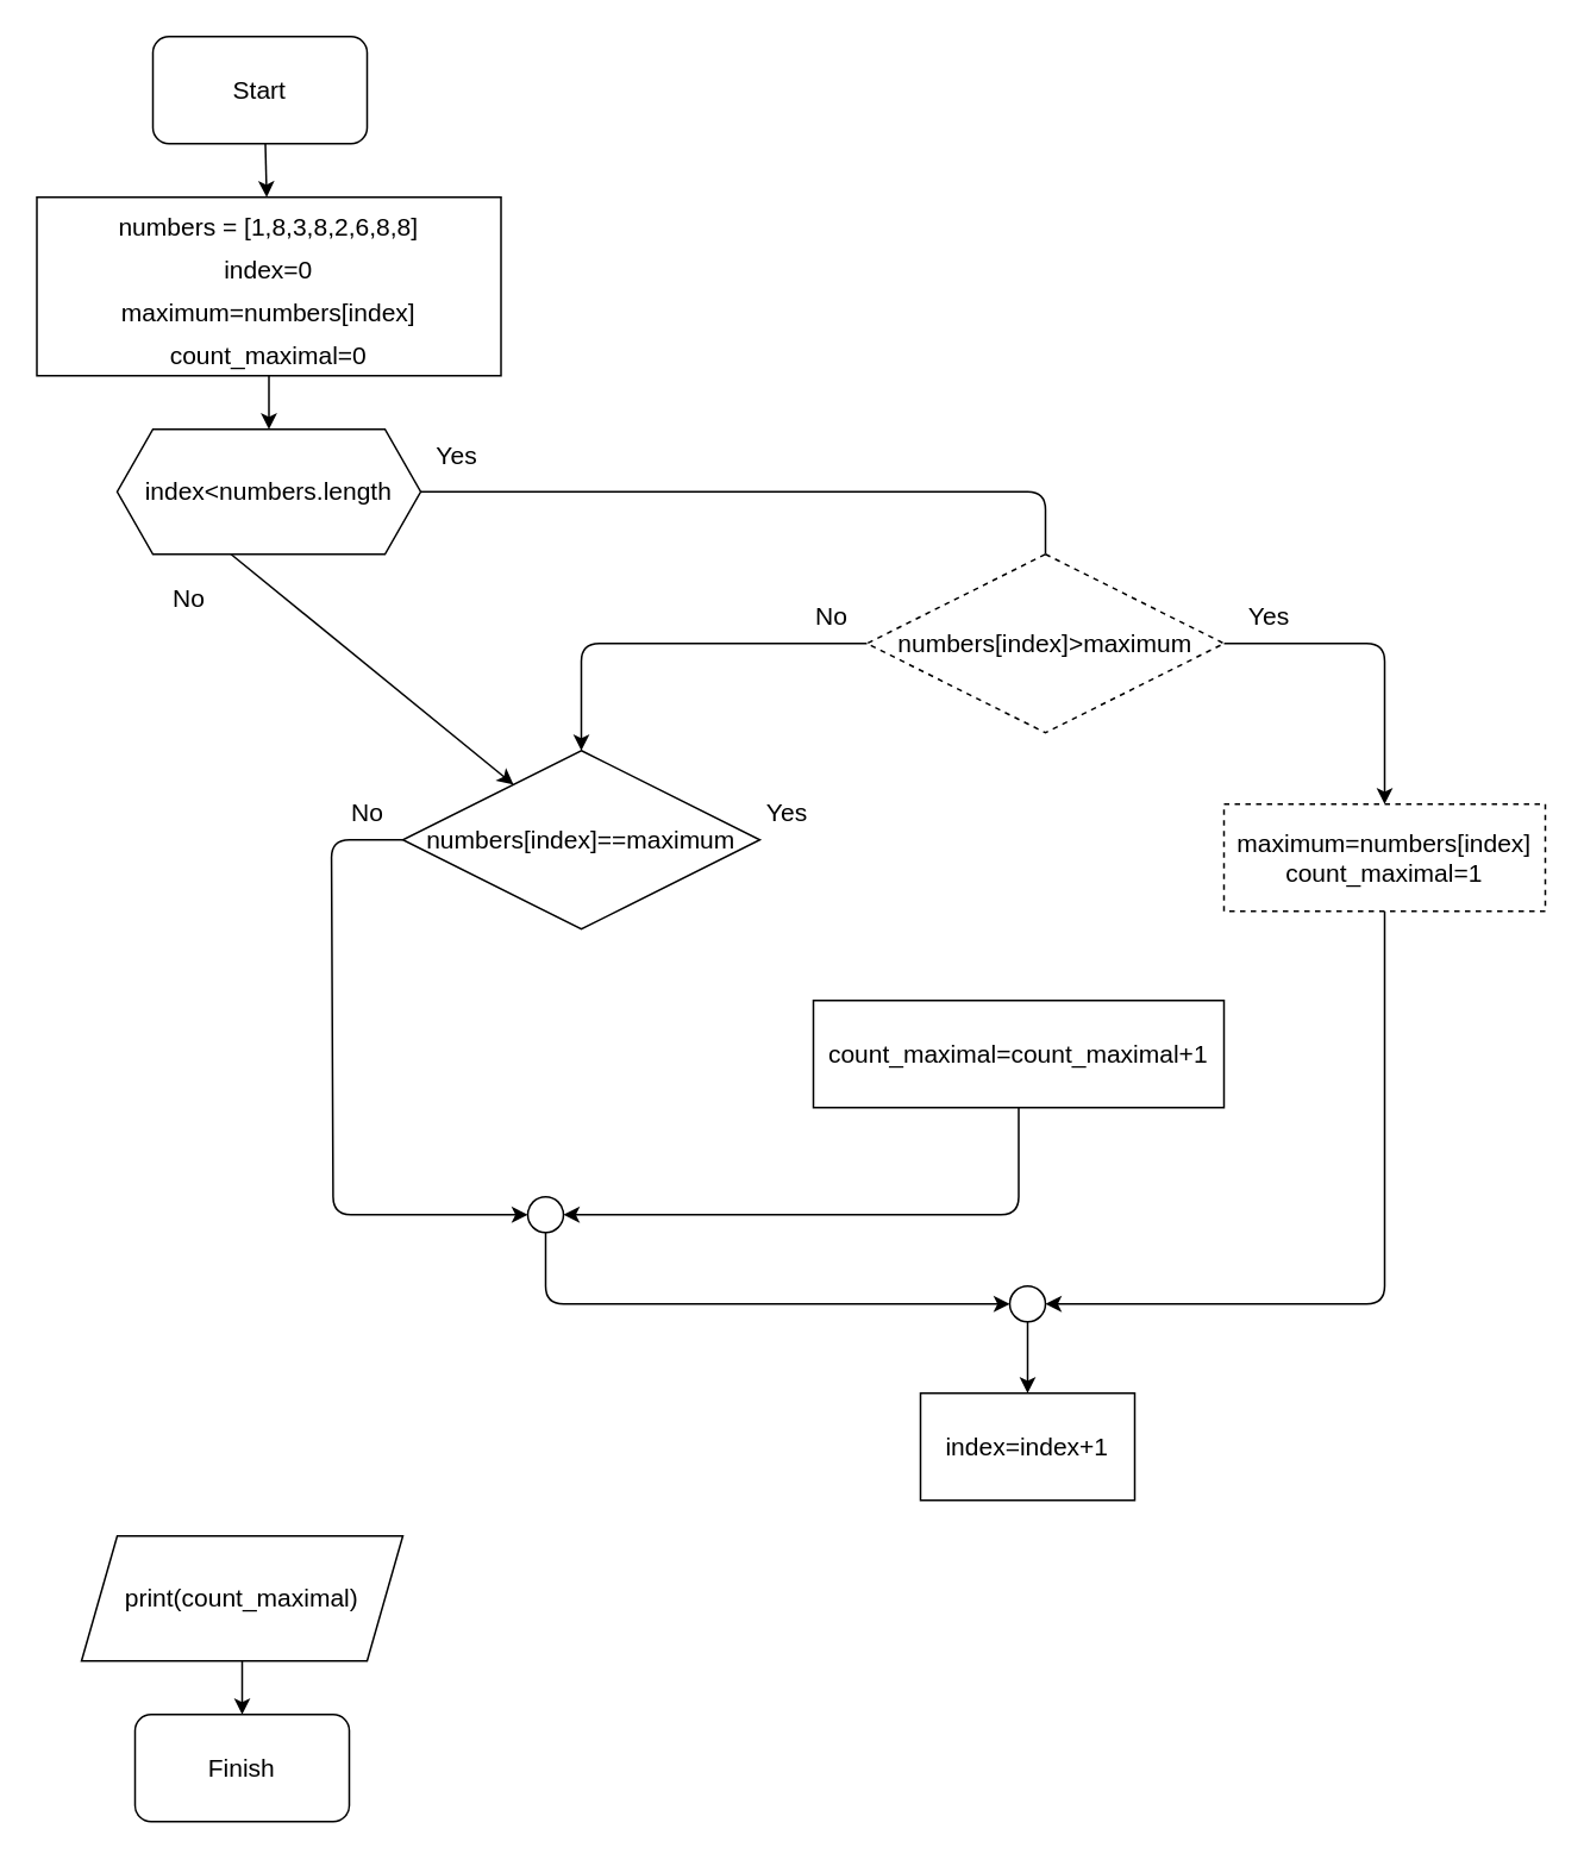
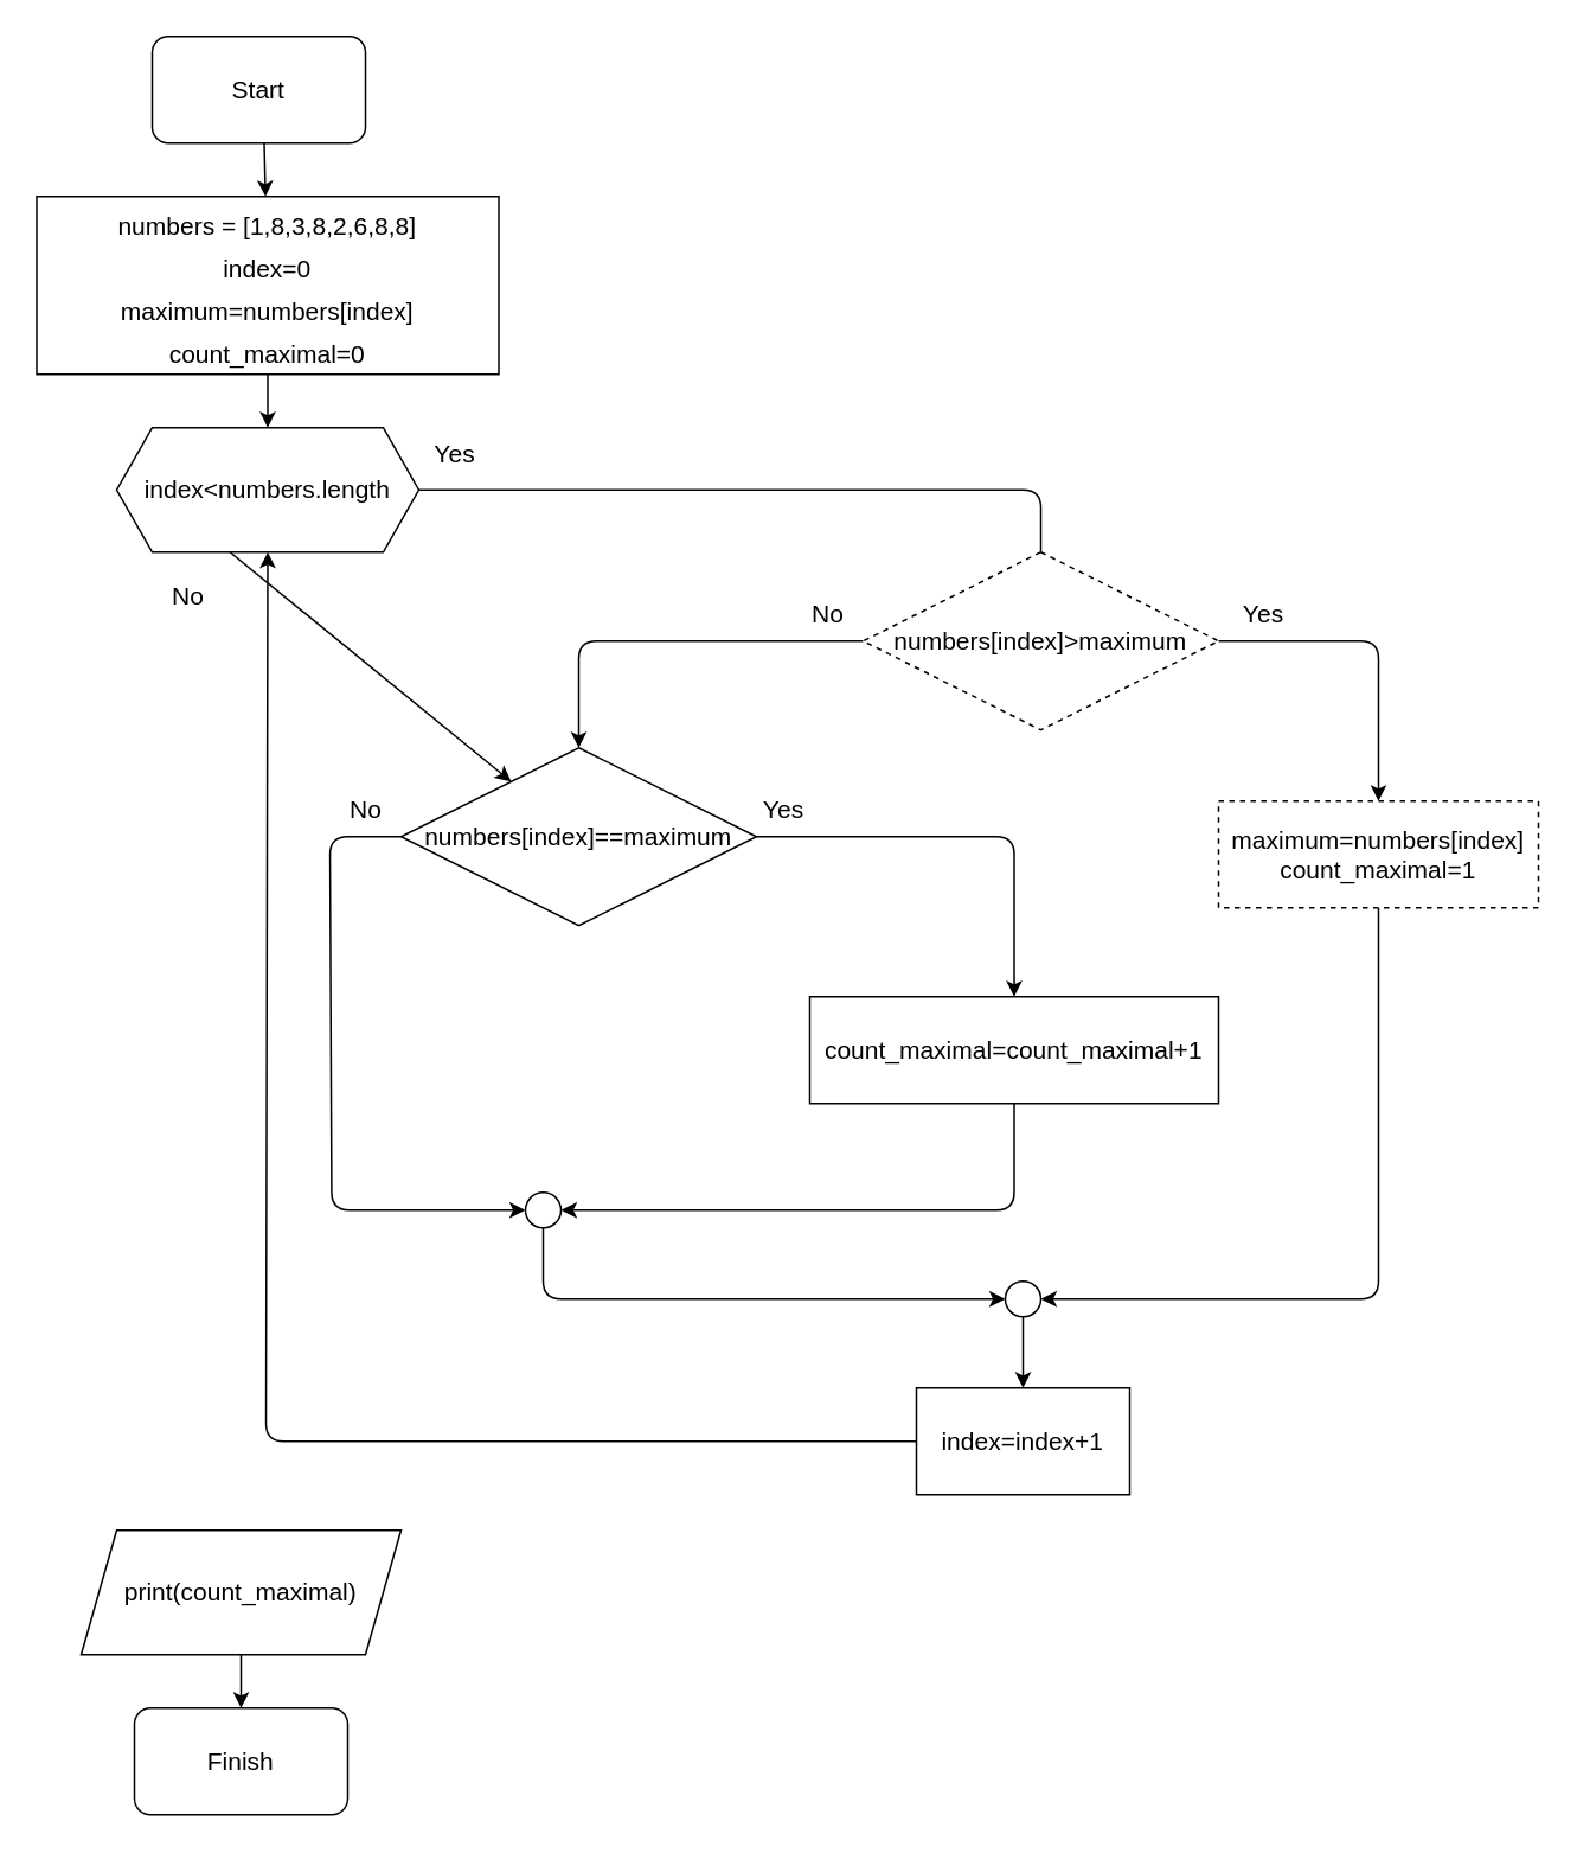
+ <mxCell id="14" style="edgeStyle=none;html=1;exitX=1;exitY=0.5;exitDx=0;exitDy=0;entryX=0.5;entryY=0;entryDx=0;entryDy=0;fontSize=14;" edge="1" parent="1" source="15" target="17"><mxGeometry relative="1" as="geometry"><Array as="points"><mxPoint x="570" y="470" /></Array></mxGeometry></mxCell>
+ <mxCell id="23" style="edgeStyle=none;html=1;exitX=0;exitY=0.5;exitDx=0;exitDy=0;fontSize=14;entryX=0.5;entryY=1;entryDx=0;entryDy=0;" edge="1" parent="1" source="24" target="7"><mxGeometry relative="1" as="geometry"><mxPoint x="155" y="320" as="targetPoint" /><Array as="points"><mxPoint x="149" y="810" /></Array></mxGeometry></mxCell>
